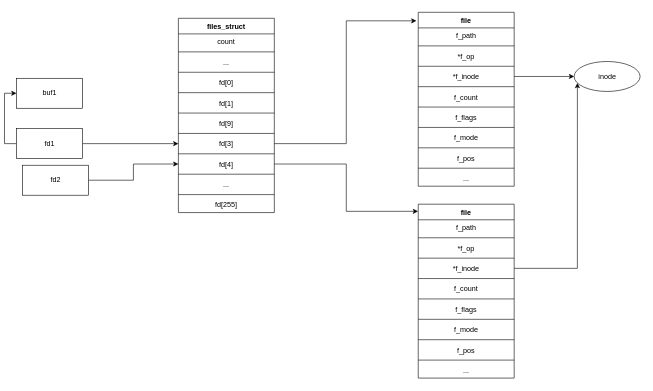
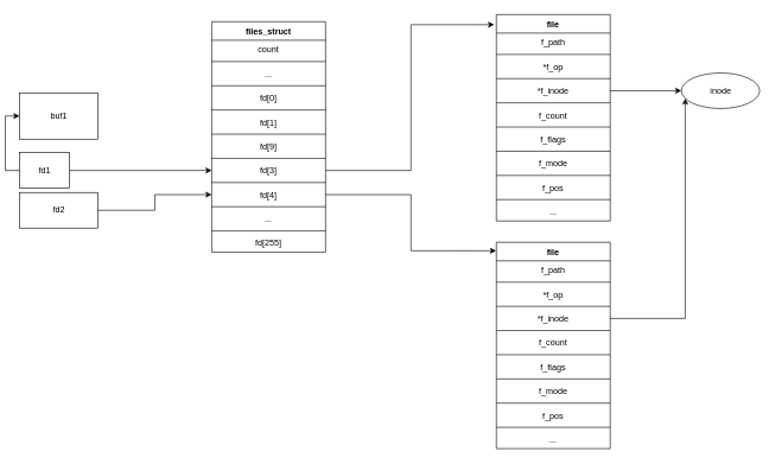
- <mxCell id="61" value="buf1" style="html=1;align=center;" vertex="1" parent="1"><mxGeometry x="20" y="130" width="110" height="50" as="geometry" /></mxCell>
+ <mxCell id="61" value="buf1" style="html=1;align=center;" vertex="1" parent="1"><mxGeometry x="20" y="130" width="110" height="65" as="geometry" /></mxCell>
- <mxCell id="22" value="fd1" style="html=1;align=center;" vertex="1" parent="1"><mxGeometry x="20" y="214" width="110" height="50" as="geometry" /></mxCell>
+ <mxCell id="22" value="fd1" style="html=1;align=center;" vertex="1" parent="1"><mxGeometry x="20" y="214" width="70" height="50" as="geometry" /></mxCell>
- <mxCell id="24" value="fd2" style="html=1;align=center;" vertex="1" parent="1"><mxGeometry x="30" y="275" width="110" height="50" as="geometry" /></mxCell>
+ <mxCell id="24" value="fd2" style="html=1;align=center;" vertex="1" parent="1"><mxGeometry x="20" y="270" width="110" height="50" as="geometry" /></mxCell>
